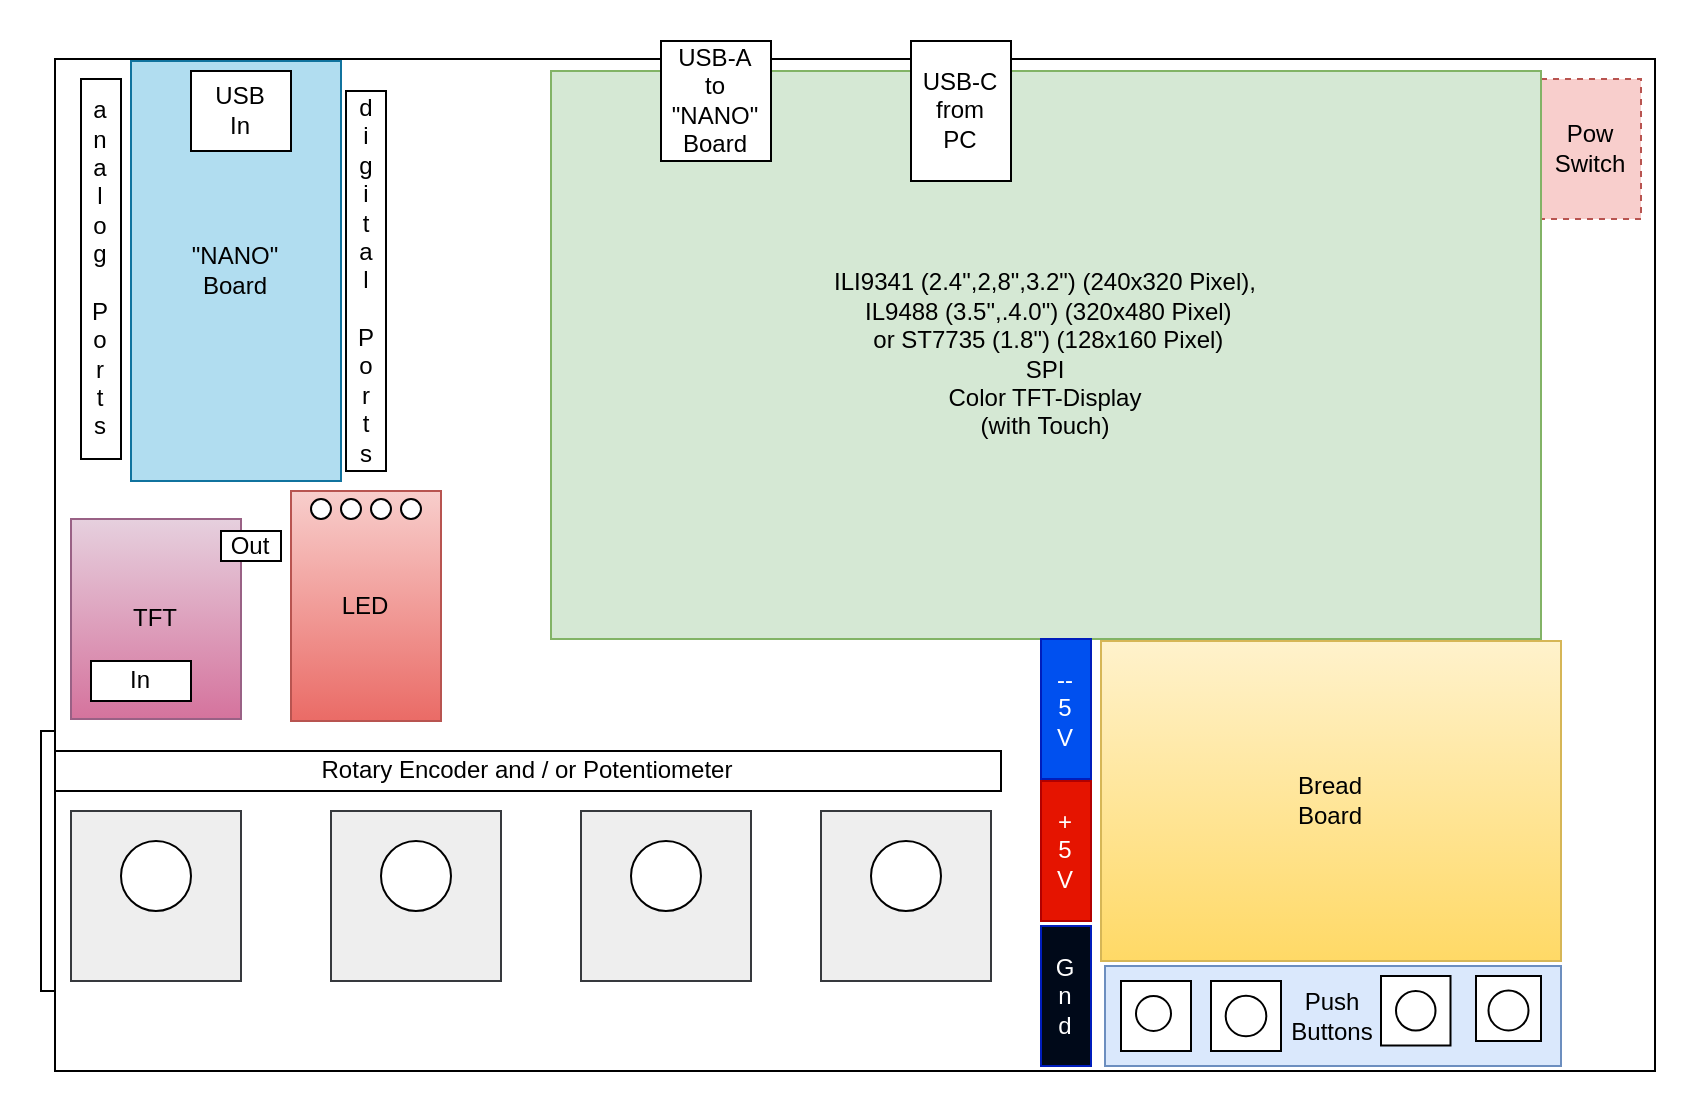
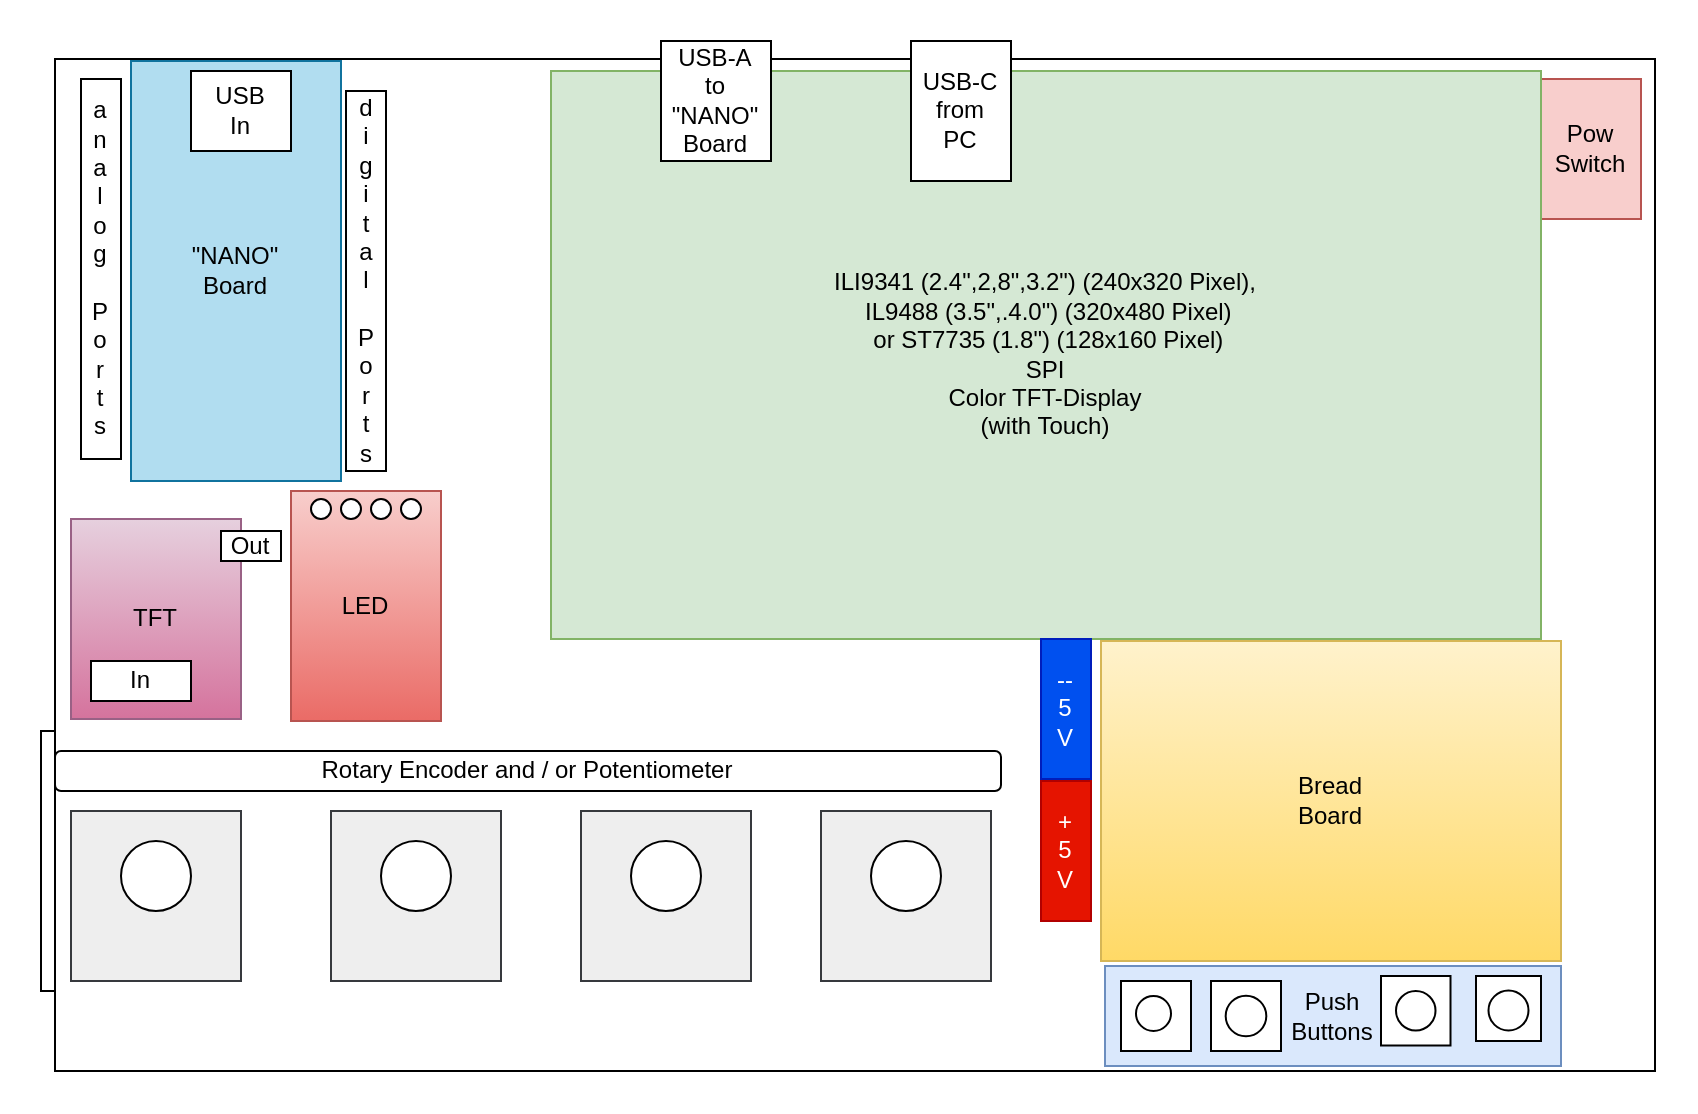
- <mxCell id="8" value="Pow&lt;br&gt;Switch" style="rounded=0;whiteSpace=wrap;html=1;fillColor=#f8cecc;strokeColor=#b85450;dashed=1;" parent="1" vertex="1"><mxGeometry x="770" y="39" width="50" height="70" as="geometry" /></mxCell>
+ <mxCell id="8" value="Pow&lt;br&gt;Switch" style="rounded=0;whiteSpace=wrap;html=1;fillColor=#f8cecc;strokeColor=#b85450;" parent="1" vertex="1"><mxGeometry x="770" y="39" width="50" height="70" as="geometry" /></mxCell>
- <mxCell id="16" value="Rotary Encoder and / or Potentiometer" style="rounded=0;whiteSpace=wrap;html=1;" parent="1" vertex="1"><mxGeometry x="27" y="375" width="473" height="20" as="geometry" /></mxCell>
+ <mxCell id="16" value="Rotary Encoder and / or Potentiometer" style="whiteSpace=wrap;html=1;rounded=1;" parent="1" vertex="1"><mxGeometry x="27" y="375" width="473" height="20" as="geometry" /></mxCell>
- <mxCell id="30" value="G&lt;br&gt;n&lt;br&gt;d" style="rounded=0;whiteSpace=wrap;html=1;fillColor=#000919;fontColor=#ffffff;strokeColor=#001DBC;" parent="1" vertex="1"><mxGeometry x="520" y="462.5" width="25" height="70" as="geometry" /></mxCell>
